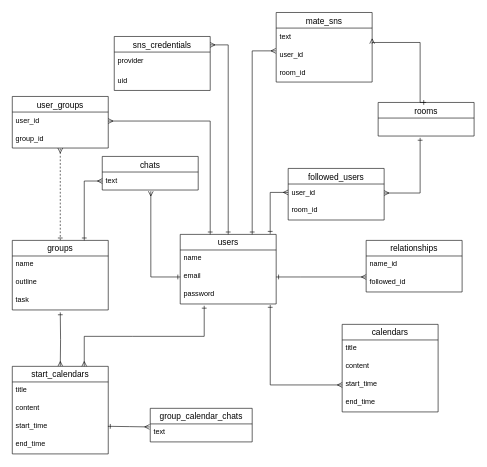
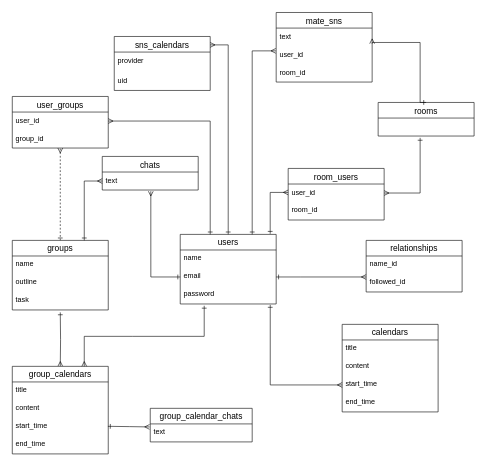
- <mxCell id="51" value="sns_credentials" style="swimlane;fontStyle=0;childLayout=stackLayout;horizontal=1;startSize=26;horizontalStack=0;resizeParent=1;resizeParentMax=0;resizeLast=0;collapsible=1;marginBottom=0;align=center;fontSize=14;" vertex="1" parent="1"><mxGeometry x="190" y="60" width="160" height="90" as="geometry" /></mxCell>
+ <mxCell id="51" value="sns_calendars" style="swimlane;fontStyle=0;childLayout=stackLayout;horizontal=1;startSize=26;horizontalStack=0;resizeParent=1;resizeParentMax=0;resizeLast=0;collapsible=1;marginBottom=0;align=center;fontSize=14;" vertex="1" parent="1"><mxGeometry x="190" y="60" width="160" height="90" as="geometry" /></mxCell>
- <mxCell id="37" value="followed_users" style="swimlane;fontStyle=0;childLayout=stackLayout;horizontal=1;startSize=26;horizontalStack=0;resizeParent=1;resizeParentMax=0;resizeLast=0;collapsible=1;marginBottom=0;align=center;fontSize=14;" parent="1" vertex="1"><mxGeometry x="480" y="280" width="160" height="86" as="geometry" /></mxCell>
+ <mxCell id="37" value="room_users" style="swimlane;fontStyle=0;childLayout=stackLayout;horizontal=1;startSize=26;horizontalStack=0;resizeParent=1;resizeParentMax=0;resizeLast=0;collapsible=1;marginBottom=0;align=center;fontSize=14;" parent="1" vertex="1"><mxGeometry x="480" y="280" width="160" height="86" as="geometry" /></mxCell>
- <mxCell id="26" value="start_calendars" style="swimlane;fontStyle=0;childLayout=stackLayout;horizontal=1;startSize=26;horizontalStack=0;resizeParent=1;resizeParentMax=0;resizeLast=0;collapsible=1;marginBottom=0;align=center;fontSize=14;" parent="1" vertex="1"><mxGeometry x="20" y="610" width="160" height="146" as="geometry" /></mxCell>
+ <mxCell id="26" value="group_calendars" style="swimlane;fontStyle=0;childLayout=stackLayout;horizontal=1;startSize=26;horizontalStack=0;resizeParent=1;resizeParentMax=0;resizeLast=0;collapsible=1;marginBottom=0;align=center;fontSize=14;" parent="1" vertex="1"><mxGeometry x="20" y="610" width="160" height="146" as="geometry" /></mxCell>
